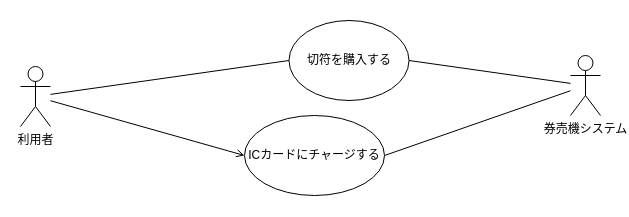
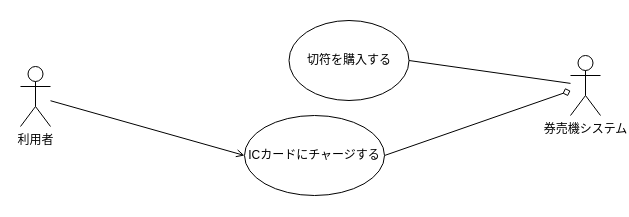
- <mxCell id="8" value="" style="endArrow=none;html=1;rounded=0;entryX=0;entryY=0.5;entryDx=0;entryDy=0;" edge="1" parent="1" source="2" target="5"><mxGeometry width="50" height="50" relative="1" as="geometry"><mxPoint x="60" y="95" as="sourcePoint" /><mxPoint x="110" y="45" as="targetPoint" /></mxGeometry></mxCell>
- <mxCell id="6" style="rounded=0;orthogonalLoop=1;jettySize=auto;html=1;exitX=1;exitY=0.5;exitDx=0;exitDy=0;endArrow=none;endFill=0;" edge="1" parent="1" source="7" target="3"><mxGeometry relative="1" as="geometry"><mxPoint x="560" y="105" as="targetPoint" /></mxGeometry></mxCell>
+ <mxCell id="6" style="rounded=0;orthogonalLoop=1;jettySize=auto;html=1;exitX=1;exitY=0.5;exitDx=0;exitDy=0;endArrow=diamond;endFill=0;" edge="1" parent="1" source="7" target="3"><mxGeometry relative="1" as="geometry"><mxPoint x="560" y="105" as="targetPoint" /></mxGeometry></mxCell>
